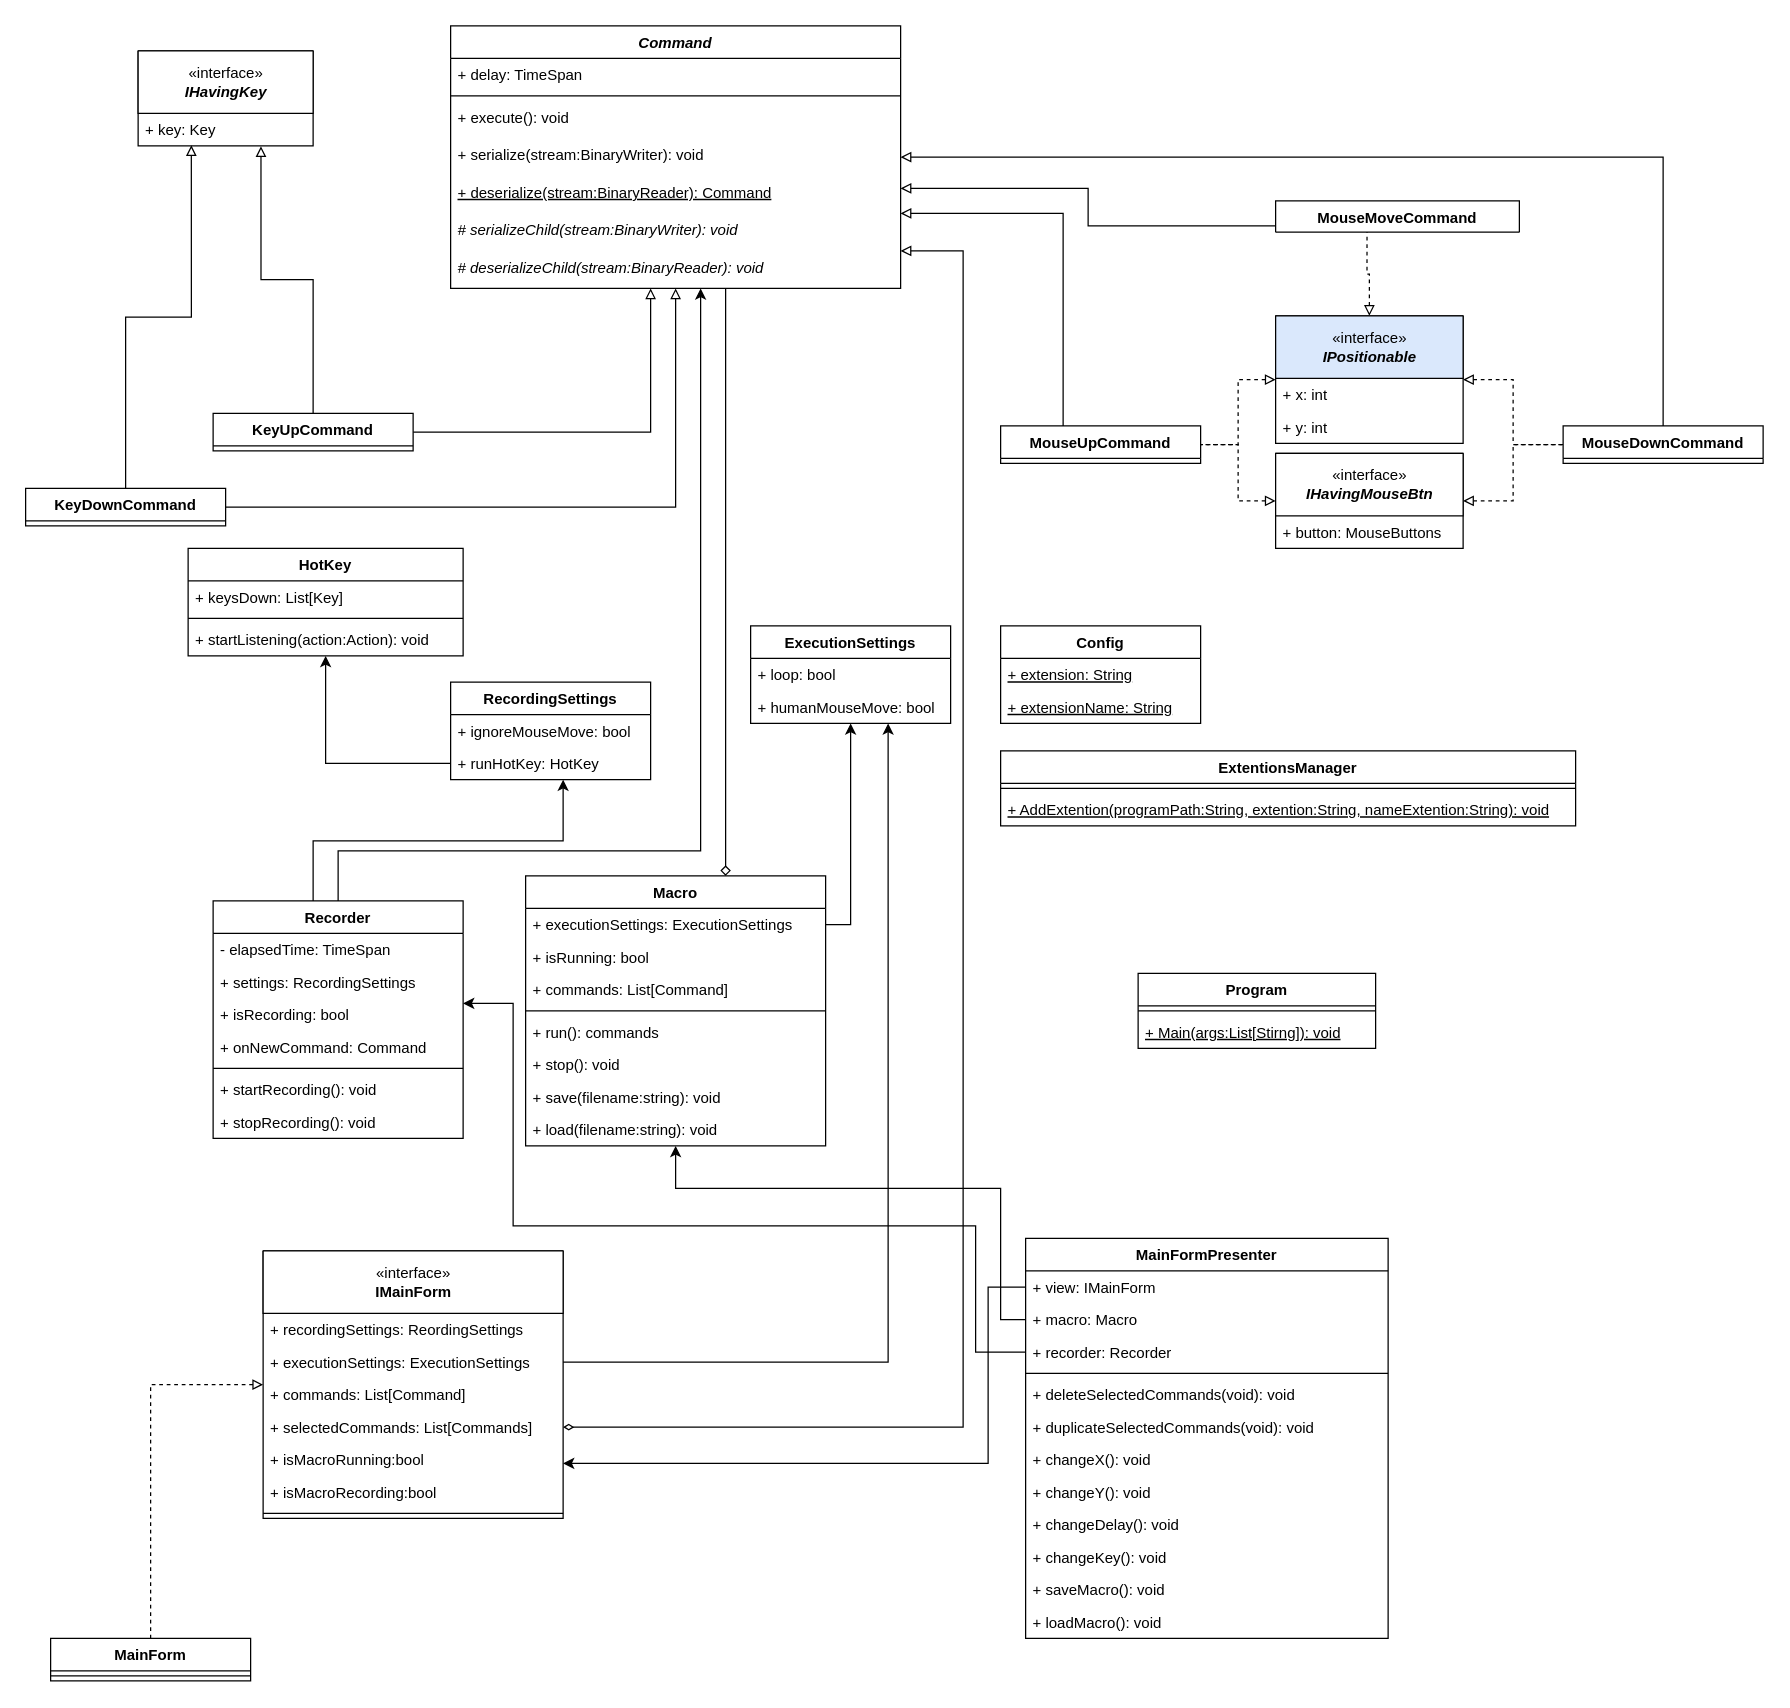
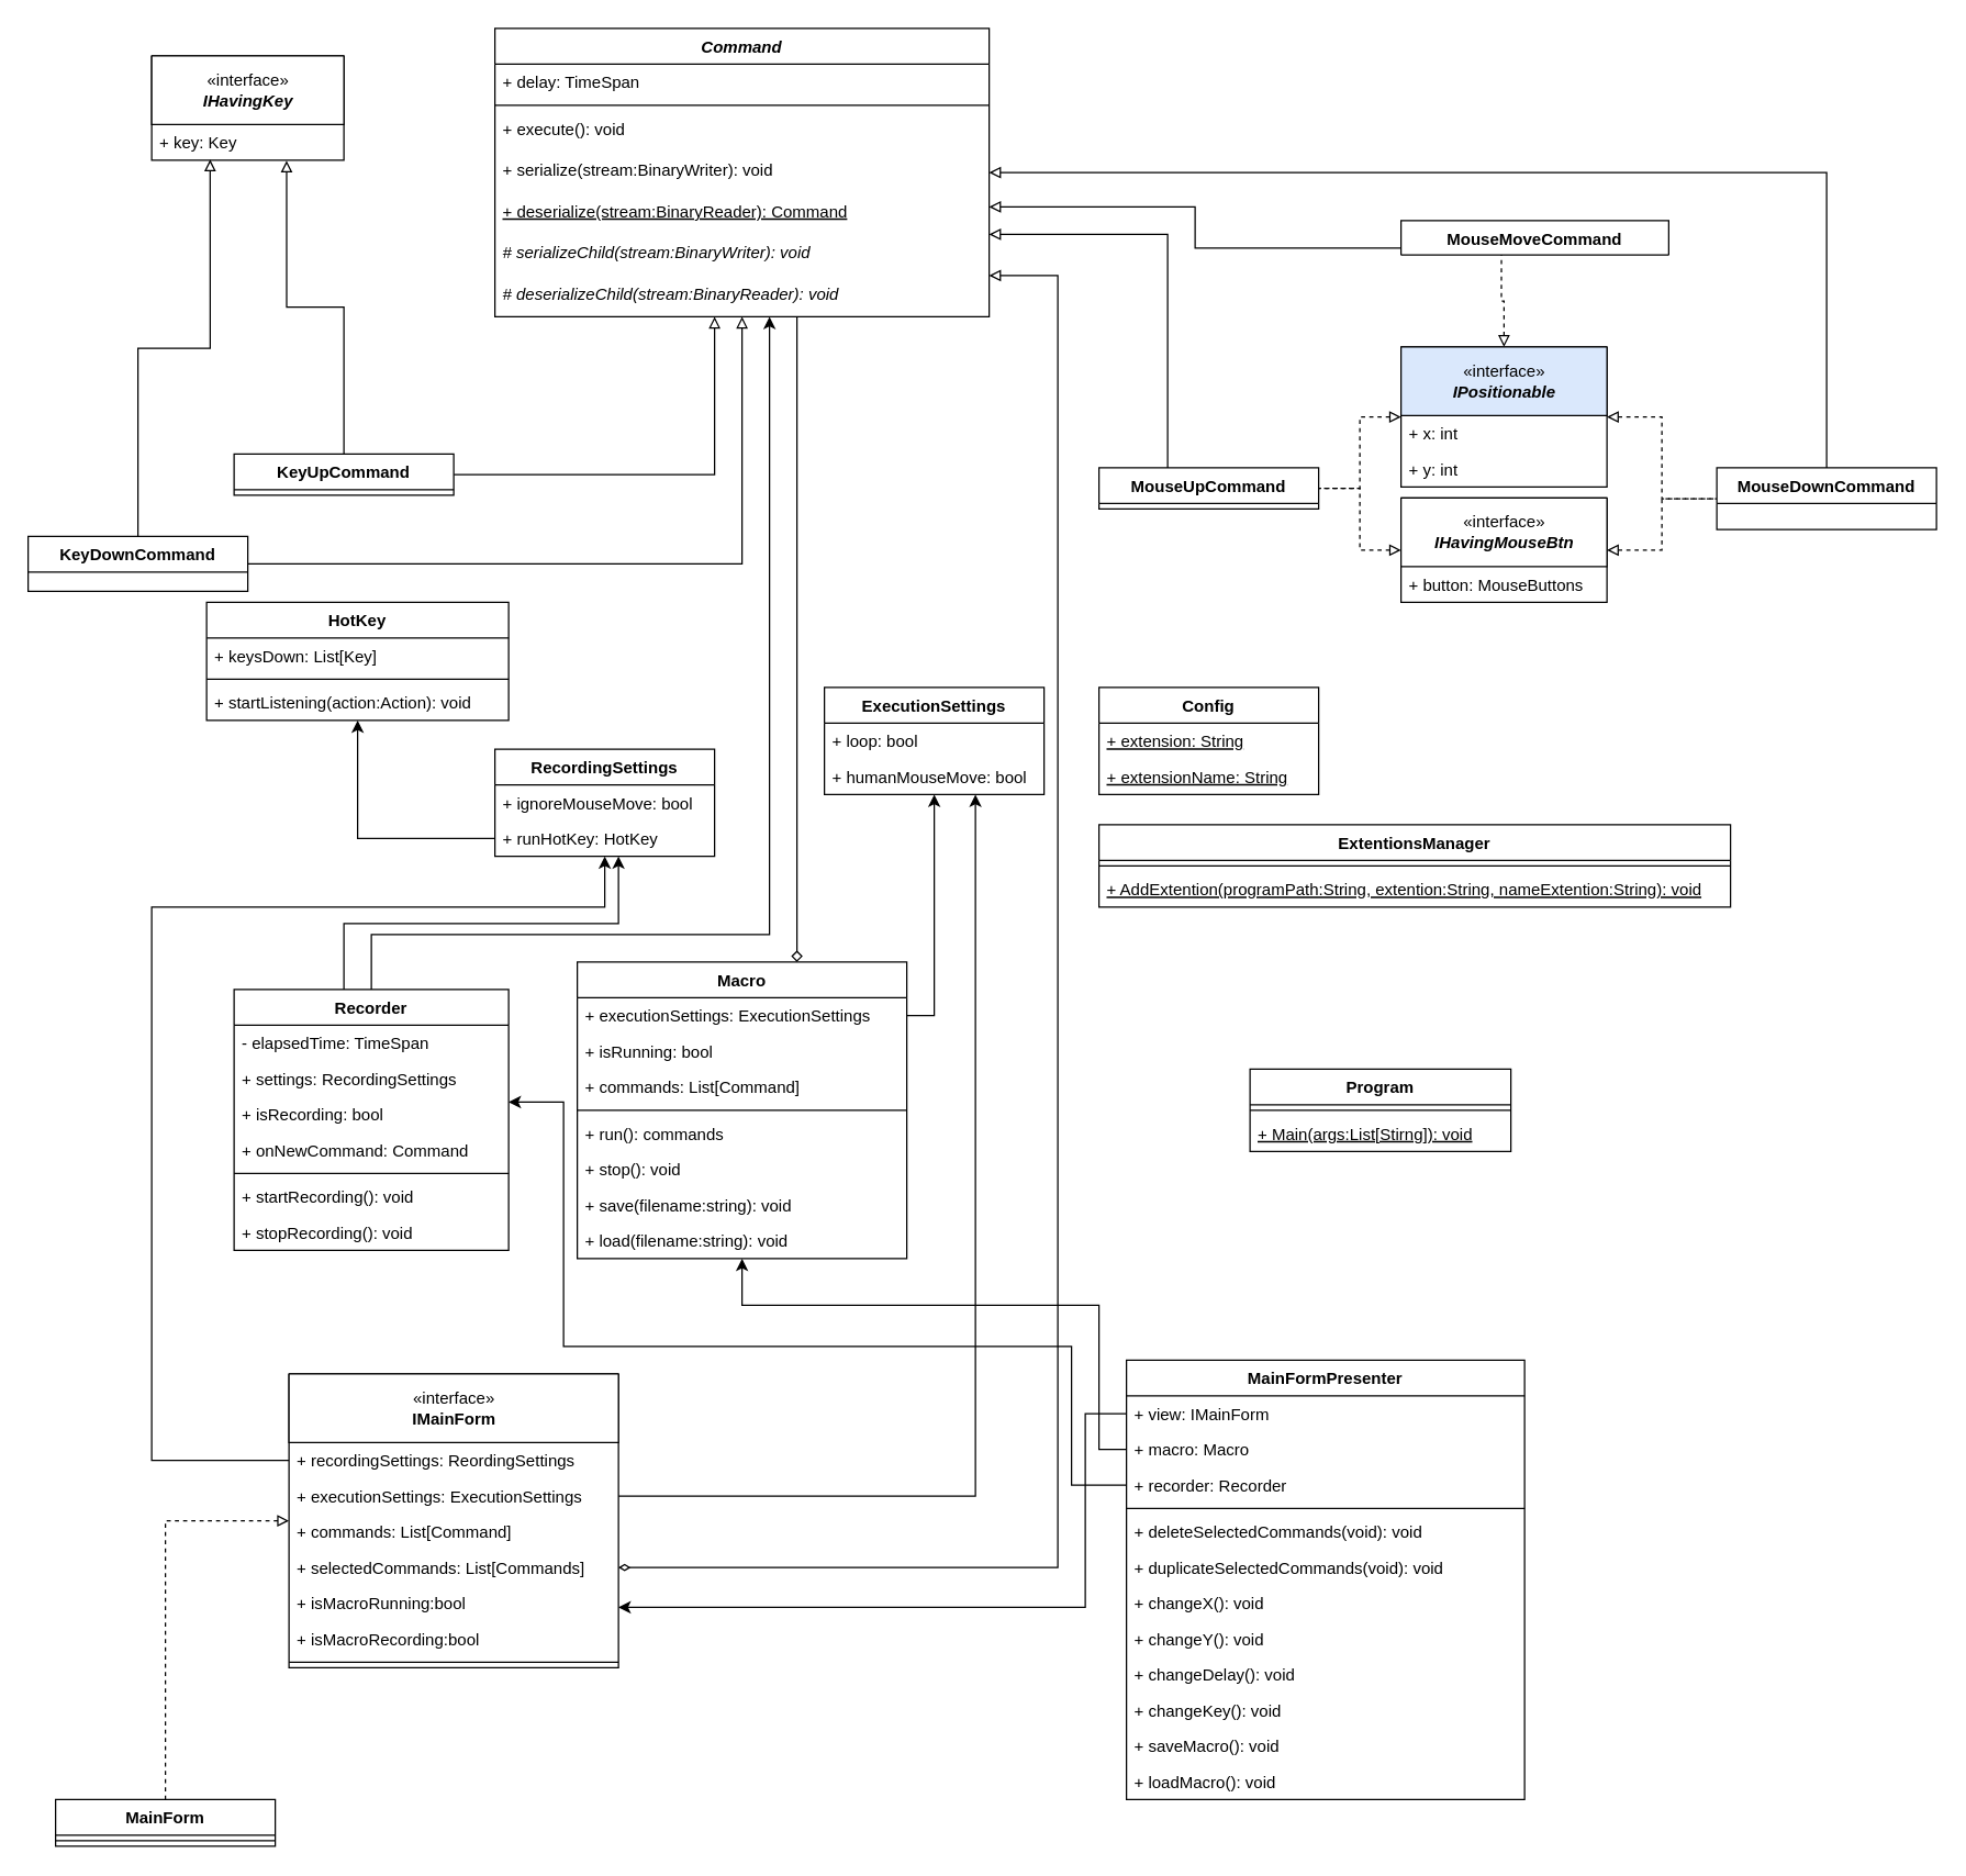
- <mxCell id="37" value="MouseDownCommand" style="swimlane;fontStyle=1;align=center;verticalAlign=top;childLayout=stackLayout;horizontal=1;startSize=26;horizontalStack=0;resizeParent=1;resizeParentMax=0;resizeLast=0;collapsible=1;marginBottom=0;strokeColor=#000000;" parent="1" vertex="1"><mxGeometry x="1250" y="340" width="160" height="30" as="geometry" /></mxCell>
+ <mxCell id="37" value="MouseDownCommand" style="swimlane;fontStyle=1;align=center;verticalAlign=top;childLayout=stackLayout;horizontal=1;startSize=26;horizontalStack=0;resizeParent=1;resizeParentMax=0;resizeLast=0;collapsible=1;marginBottom=0;strokeColor=#000000;" parent="1" vertex="1"><mxGeometry x="1250" y="340" width="160" height="45" as="geometry" /></mxCell>
- <mxCell id="25" value="KeyDownCommand" style="swimlane;fontStyle=1;align=center;verticalAlign=top;childLayout=stackLayout;horizontal=1;startSize=26;horizontalStack=0;resizeParent=1;resizeParentMax=0;resizeLast=0;collapsible=1;marginBottom=0;strokeColor=#000000;" parent="1" vertex="1"><mxGeometry x="20" y="390" width="160" height="30" as="geometry" /></mxCell>
+ <mxCell id="25" value="KeyDownCommand" style="swimlane;fontStyle=1;align=center;verticalAlign=top;childLayout=stackLayout;horizontal=1;startSize=26;horizontalStack=0;resizeParent=1;resizeParentMax=0;resizeLast=0;collapsible=1;marginBottom=0;strokeColor=#000000;" parent="1" vertex="1"><mxGeometry x="20" y="390" width="160" height="40" as="geometry" /></mxCell>
+ <mxCell id="108" style="edgeStyle=orthogonalEdgeStyle;rounded=0;orthogonalLoop=1;jettySize=auto;html=1;startArrow=none;startFill=0;endArrow=classic;endFill=1;" parent="1" source="86" target="53" edge="1"><mxGeometry relative="1" as="geometry"><Array as="points"><mxPoint x="110" y="1063" /><mxPoint x="110" y="660" /><mxPoint x="440" y="660" /></Array></mxGeometry></mxCell>
